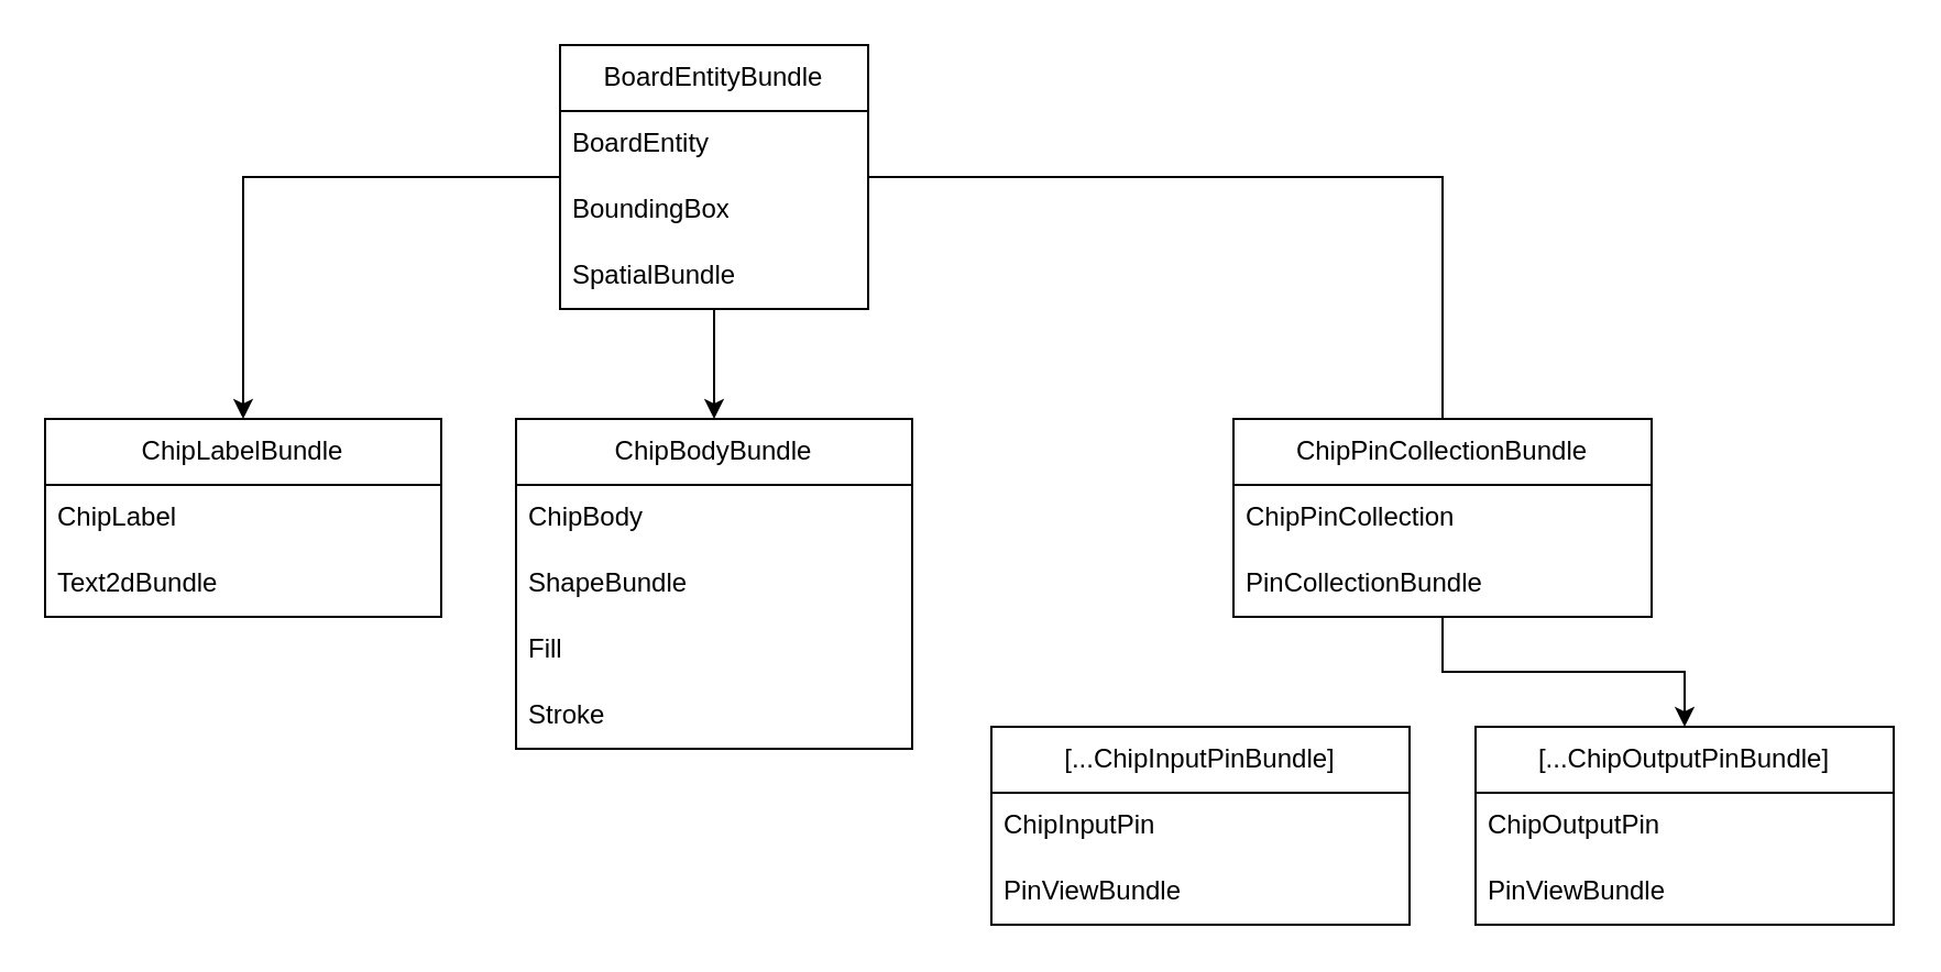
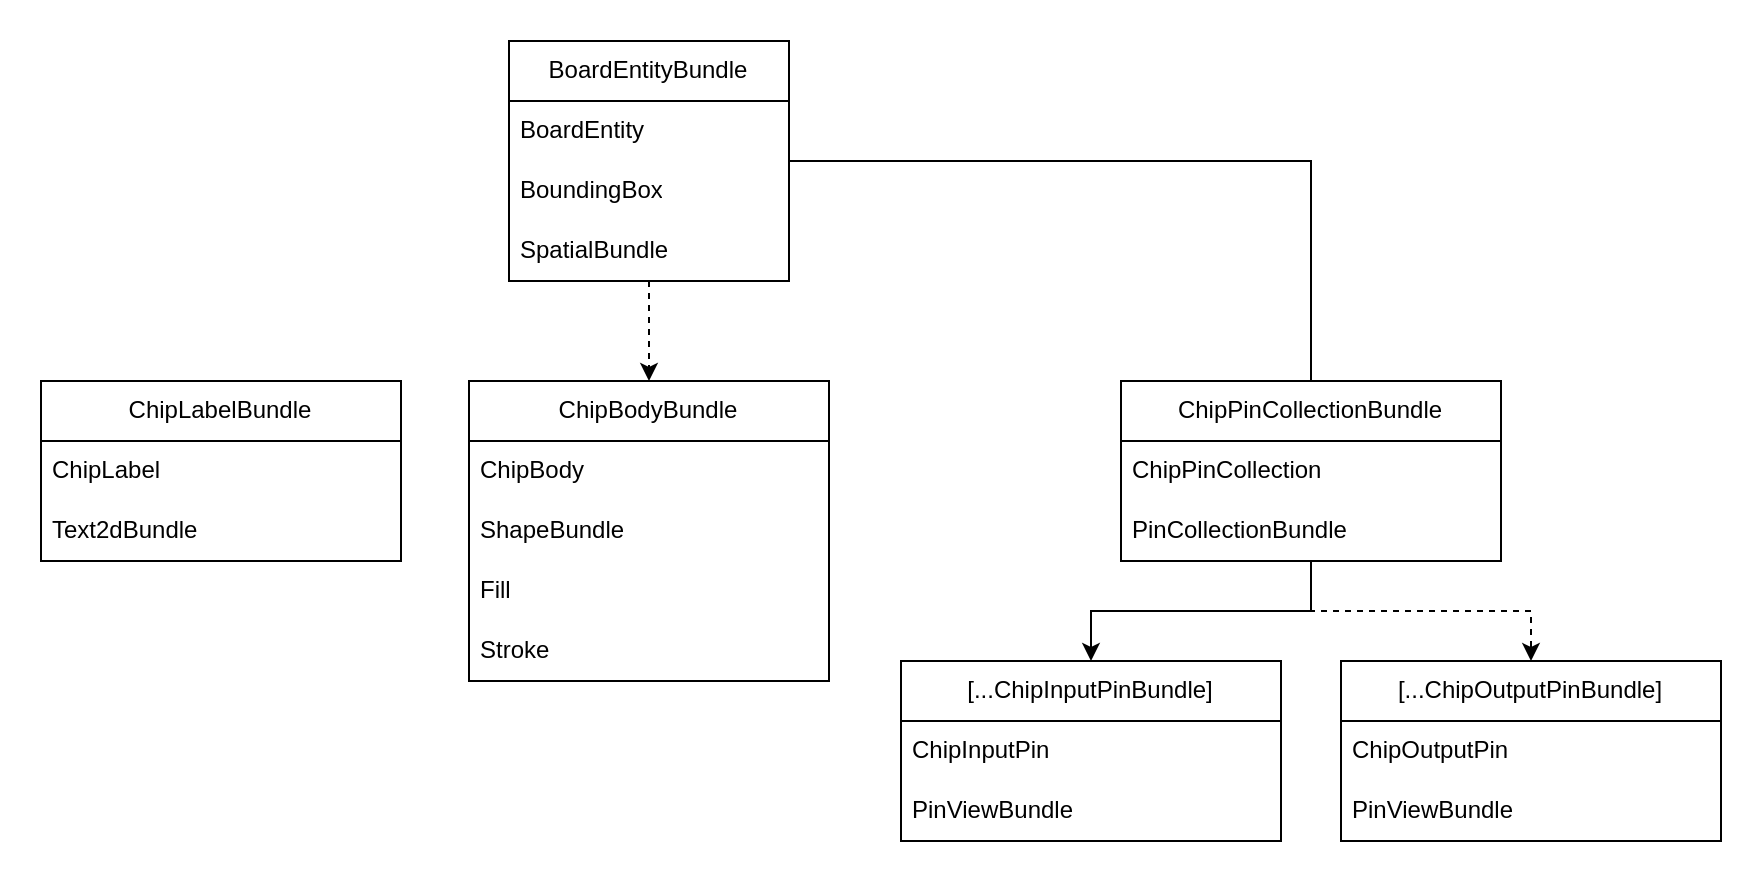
- <mxCell id="4" style="edgeStyle=orthogonalEdgeStyle;rounded=0;orthogonalLoop=1;jettySize=auto;html=1;" parent="1" source="5" target="14" edge="1"><mxGeometry relative="1" as="geometry" /></mxCell>
- <mxCell id="2" style="edgeStyle=orthogonalEdgeStyle;rounded=0;orthogonalLoop=1;jettySize=auto;html=1;entryX=0.5;entryY=0;entryDx=0;entryDy=0;" parent="1" source="5" target="9" edge="1"><mxGeometry relative="1" as="geometry" /></mxCell>
+ <mxCell id="2" style="edgeStyle=orthogonalEdgeStyle;rounded=0;orthogonalLoop=1;jettySize=auto;html=1;entryX=0.5;entryY=0;entryDx=0;entryDy=0;dashed=1;" parent="1" source="5" target="9" edge="1"><mxGeometry relative="1" as="geometry" /></mxCell>
+ <mxCell id="17" style="edgeStyle=orthogonalEdgeStyle;rounded=0;orthogonalLoop=1;jettySize=auto;html=1;entryX=0.5;entryY=0;entryDx=0;entryDy=0;" edge="1" parent="1" source="19" target="22"><mxGeometry relative="1" as="geometry" /></mxCell>
- <mxCell id="18" style="edgeStyle=orthogonalEdgeStyle;rounded=0;orthogonalLoop=1;jettySize=auto;html=1;" edge="1" parent="1" source="19" target="25"><mxGeometry relative="1" as="geometry" /></mxCell>
+ <mxCell id="18" style="edgeStyle=orthogonalEdgeStyle;rounded=0;orthogonalLoop=1;jettySize=auto;html=1;dashed=1;" edge="1" parent="1" source="19" target="25"><mxGeometry relative="1" as="geometry" /></mxCell>
